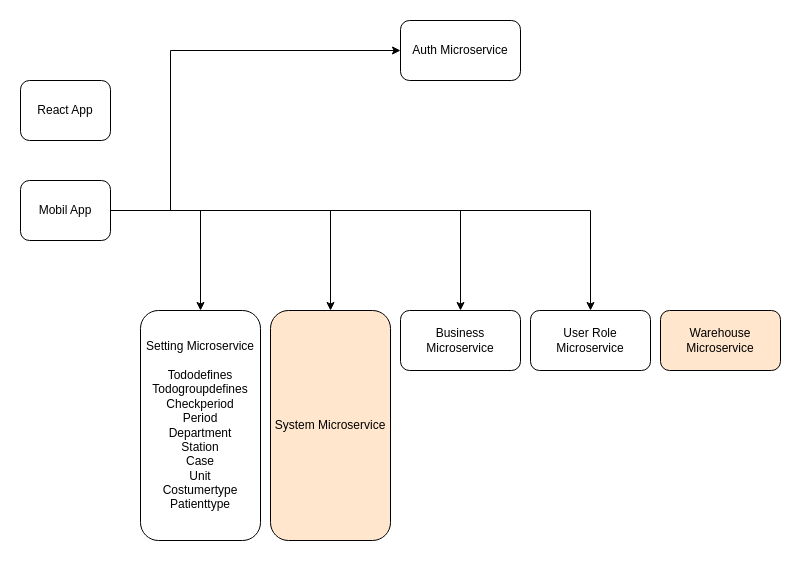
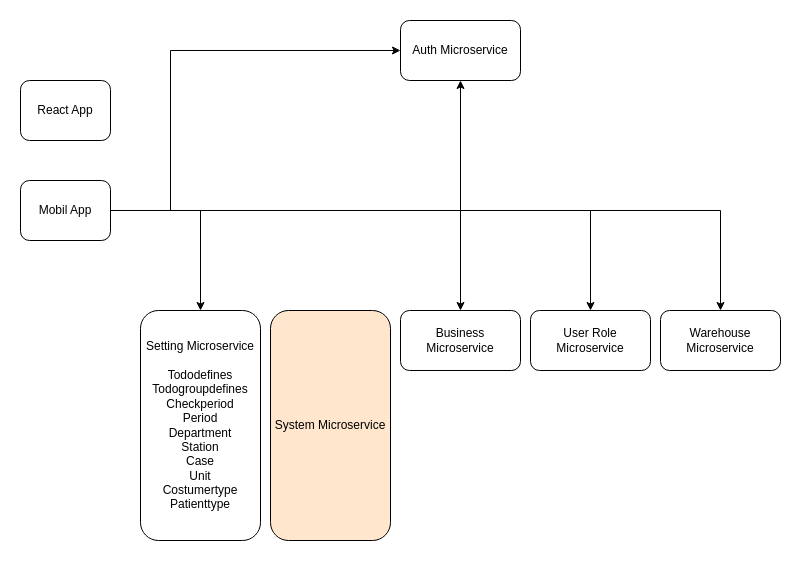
+ <mxCell id="8" style="edgeStyle=orthogonalEdgeStyle;rounded=0;orthogonalLoop=1;jettySize=auto;html=1;exitX=1;exitY=0.5;exitDx=0;exitDy=0;entryX=0.5;entryY=0;entryDx=0;entryDy=0;" edge="1" parent="1" source="9" target="15"><mxGeometry relative="1" as="geometry" /></mxCell>
- <mxCell id="5" style="edgeStyle=orthogonalEdgeStyle;rounded=0;orthogonalLoop=1;jettySize=auto;html=1;exitX=1;exitY=0.5;exitDx=0;exitDy=0;entryX=0.5;entryY=0;entryDx=0;entryDy=0;" edge="1" parent="1" source="9" target="12"><mxGeometry relative="1" as="geometry" /></mxCell>
+ <mxCell id="5" style="edgeStyle=orthogonalEdgeStyle;rounded=0;orthogonalLoop=1;jettySize=auto;html=1;exitX=1;exitY=0.5;exitDx=0;exitDy=0;" edge="1" parent="1" source="9" target="10"><mxGeometry relative="1" as="geometry" /></mxCell>
- <mxCell id="15" value="Warehouse Microservice" style="rounded=1;whiteSpace=wrap;html=1;fillColor=#ffe6cc;" vertex="1" parent="1"><mxGeometry x="660" y="310" width="120" height="60" as="geometry" /></mxCell>
+ <mxCell id="15" value="Warehouse Microservice" style="rounded=1;whiteSpace=wrap;html=1;" vertex="1" parent="1"><mxGeometry x="660" y="310" width="120" height="60" as="geometry" /></mxCell>
